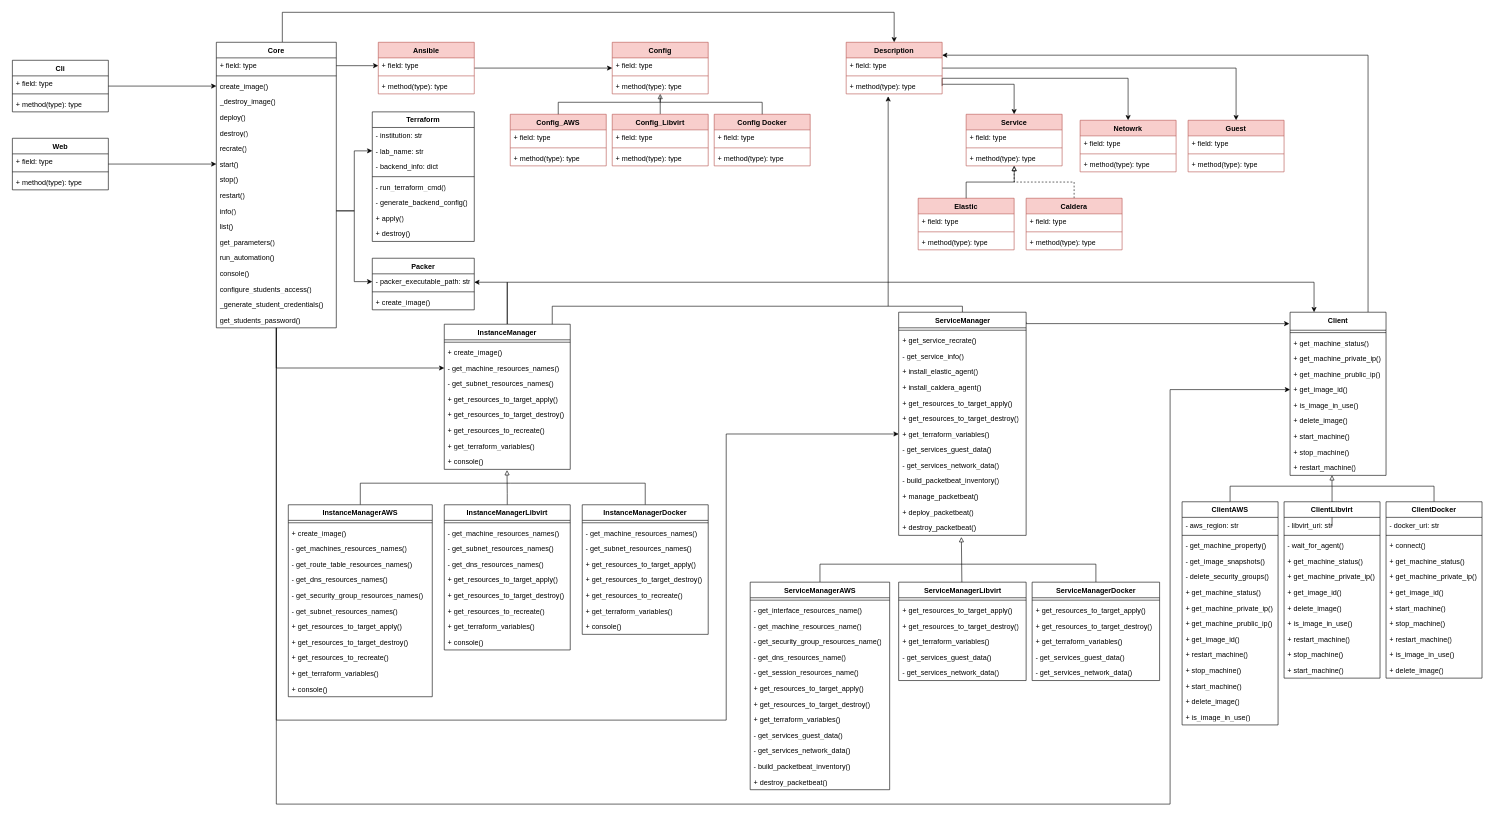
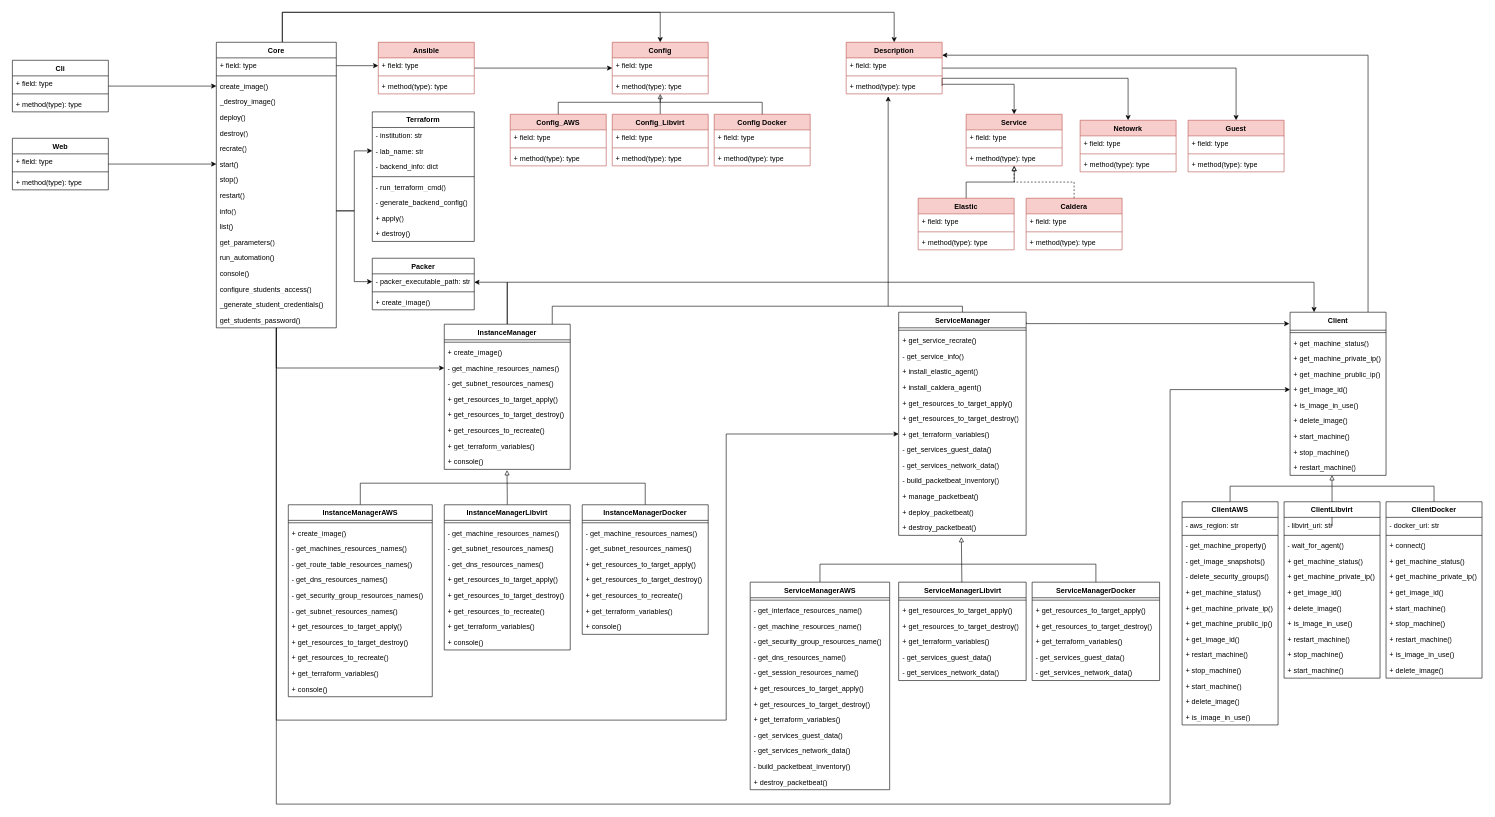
+ <mxCell id="3" value="" style="edgeStyle=orthogonalEdgeStyle;html=1;rounded=0;curved=0;" parent="1" source="8" target="34" edge="1"><mxGeometry relative="1" as="geometry"><Array as="points"><mxPoint x="470" y="20" /><mxPoint x="1100" y="20" /></Array></mxGeometry></mxCell>
